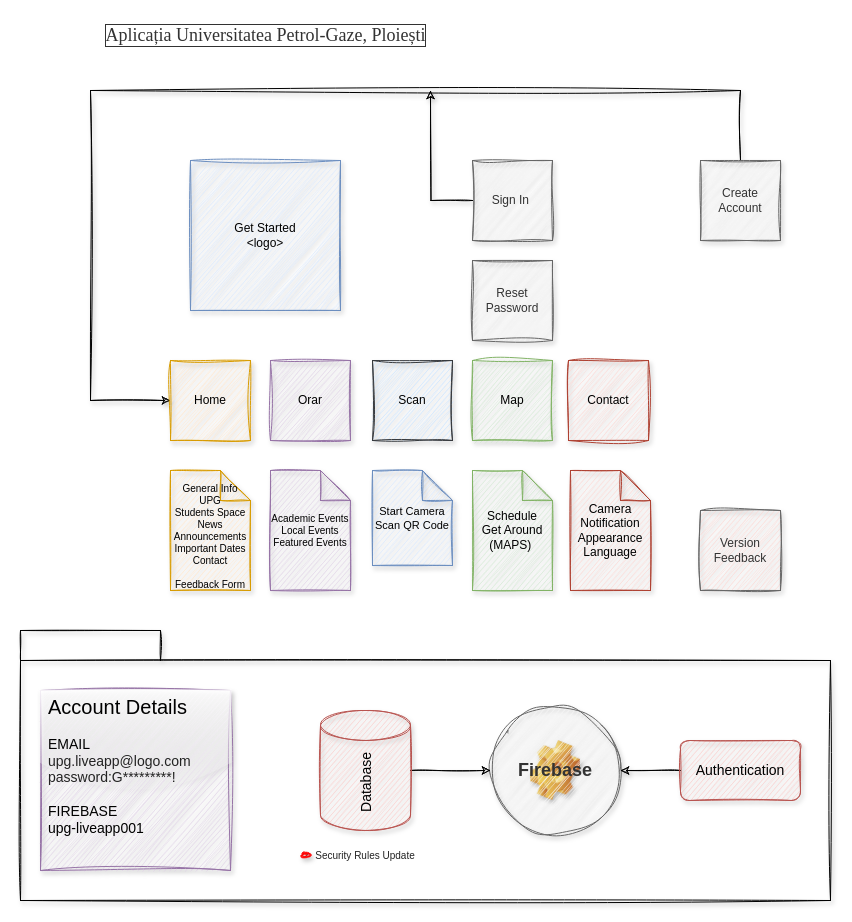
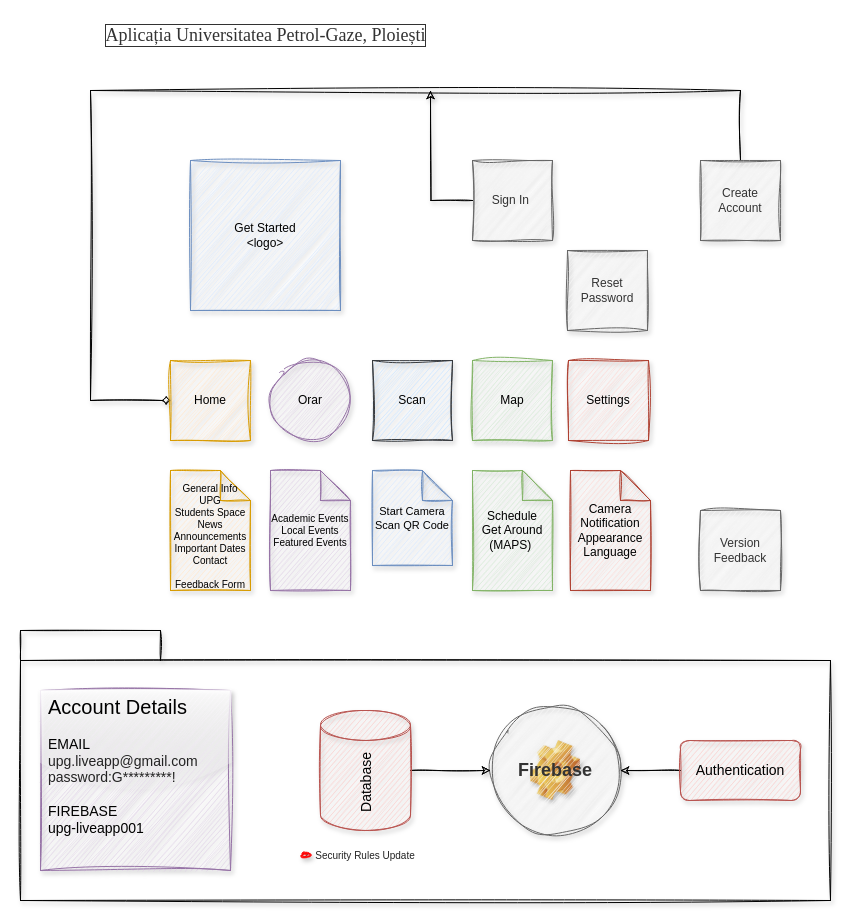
- <mxCell id="12" value="Reset Password" style="whiteSpace=wrap;html=1;aspect=fixed;shadow=1;sketch=1;curveFitting=1;jiggle=2;fillColor=#f5f5f5;fontColor=#333333;strokeColor=#666666;" parent="1" vertex="1"><mxGeometry x="472" y="260" width="80" height="80" as="geometry" /></mxCell>
+ <mxCell id="12" value="Reset Password" style="whiteSpace=wrap;html=1;aspect=fixed;shadow=1;sketch=1;curveFitting=1;jiggle=2;fillColor=#f5f5f5;fontColor=#333333;strokeColor=#666666;" parent="1" vertex="1"><mxGeometry x="567" y="250" width="80" height="80" as="geometry" /></mxCell>
- <mxCell id="7" style="edgeStyle=orthogonalEdgeStyle;rounded=0;orthogonalLoop=1;jettySize=auto;html=1;exitX=0.5;exitY=0;exitDx=0;exitDy=0;entryX=0;entryY=0.5;entryDx=0;entryDy=0;sketch=1;curveFitting=1;jiggle=2;shadow=1;" parent="1" source="8" target="11" edge="1"><mxGeometry relative="1" as="geometry"><Array as="points"><mxPoint x="740" y="90" /><mxPoint x="90" y="90" /><mxPoint x="90" y="400" /></Array></mxGeometry></mxCell>
+ <mxCell id="7" style="edgeStyle=orthogonalEdgeStyle;rounded=0;orthogonalLoop=1;jettySize=auto;html=1;exitX=0.5;exitY=0;exitDx=0;exitDy=0;entryX=0;entryY=0.5;entryDx=0;entryDy=0;sketch=1;curveFitting=1;jiggle=2;shadow=1;endArrow=diamond;" parent="1" source="8" target="11" edge="1"><mxGeometry relative="1" as="geometry"><Array as="points"><mxPoint x="740" y="90" /><mxPoint x="90" y="90" /><mxPoint x="90" y="400" /></Array></mxGeometry></mxCell>
- <mxCell id="10" value="Orar" style="whiteSpace=wrap;html=1;aspect=fixed;shadow=1;sketch=1;curveFitting=1;jiggle=2;fillColor=#e1d5e7;strokeColor=#9673a6;" parent="1" vertex="1"><mxGeometry x="270" y="360" width="80" height="80" as="geometry" /></mxCell>
+ <mxCell id="10" value="Orar" style="ellipse;whiteSpace=wrap;html=1;aspect=fixed;shadow=1;sketch=1;curveFitting=1;jiggle=2;fillColor=#e1d5e7;strokeColor=#9673a6;" parent="1" vertex="1"><mxGeometry x="270" y="360" width="80" height="80" as="geometry" /></mxCell>
- <mxCell id="9" value="Contact" style="whiteSpace=wrap;html=1;aspect=fixed;shadow=1;sketch=1;curveFitting=1;jiggle=2;fillColor=#fad9d5;strokeColor=#ae4132;" parent="1" vertex="1"><mxGeometry x="568" y="360" width="80" height="80" as="geometry" /></mxCell>
+ <mxCell id="9" value="Settings" style="whiteSpace=wrap;html=1;aspect=fixed;shadow=1;sketch=1;curveFitting=1;jiggle=2;fillColor=#fad9d5;strokeColor=#ae4132;" parent="1" vertex="1"><mxGeometry x="568" y="360" width="80" height="80" as="geometry" /></mxCell>
- <mxCell id="18" value="Version&lt;br&gt;Feedback" style="whiteSpace=wrap;html=1;aspect=fixed;shadow=1;sketch=1;curveFitting=1;jiggle=2;fillColor=#fad9d5;fontColor=#333333;strokeColor=#666666;" parent="1" vertex="1"><mxGeometry x="700" y="510" width="80" height="80" as="geometry" /></mxCell>
+ <mxCell id="18" value="Version&lt;br&gt;Feedback" style="whiteSpace=wrap;html=1;aspect=fixed;shadow=1;sketch=1;curveFitting=1;jiggle=2;fillColor=#f5f5f5;fontColor=#333333;strokeColor=#666666;" parent="1" vertex="1"><mxGeometry x="700" y="510" width="80" height="80" as="geometry" /></mxCell>
- <mxCell id="23" value="&lt;font style=&quot;font-size: 20px;&quot;&gt;Account Details&lt;br&gt;&lt;/font&gt;&lt;br&gt;EMAIL&lt;br&gt;&lt;font color=&quot;#232323&quot;&gt;upg.liveapp@logo.com&lt;br&gt;password:G*********!&lt;br&gt;&lt;/font&gt;&lt;br&gt;FIREBASE&lt;br&gt;upg-liveapp001" style="text;strokeColor=#9673a6;fillColor=#e1d5e7;spacing=8;spacingTop=-8;whiteSpace=wrap;overflow=hidden;rounded=0;verticalAlign=top;fontSize=14;html=1;labelBackgroundColor=none;labelBorderColor=none;sketch=1;curveFitting=1;jiggle=2;shadow=1;glass=1;gradientColor=none;" vertex="1" parent="1"><mxGeometry x="40" y="690" width="190" height="180" as="geometry" /></mxCell>
+ <mxCell id="23" value="&lt;font style=&quot;font-size: 20px;&quot;&gt;Account Details&lt;br&gt;&lt;/font&gt;&lt;br&gt;EMAIL&lt;br&gt;&lt;font color=&quot;#232323&quot;&gt;upg.liveapp@gmail.com&lt;br&gt;password:G*********!&lt;br&gt;&lt;/font&gt;&lt;br&gt;FIREBASE&lt;br&gt;upg-liveapp001" style="text;strokeColor=#9673a6;fillColor=#e1d5e7;spacing=8;spacingTop=-8;whiteSpace=wrap;overflow=hidden;rounded=0;verticalAlign=top;fontSize=14;html=1;labelBackgroundColor=none;labelBorderColor=none;sketch=1;curveFitting=1;jiggle=2;shadow=1;glass=1;gradientColor=none;" vertex="1" parent="1"><mxGeometry x="40" y="690" width="190" height="180" as="geometry" /></mxCell>
